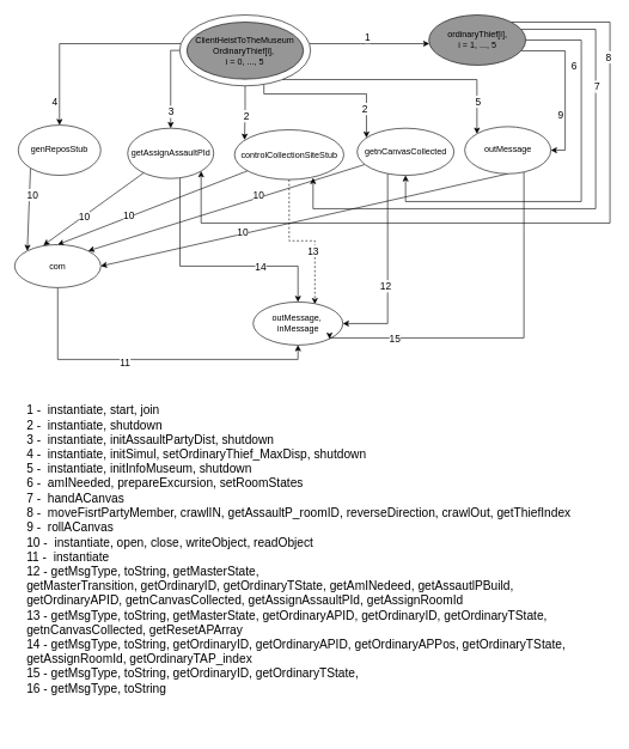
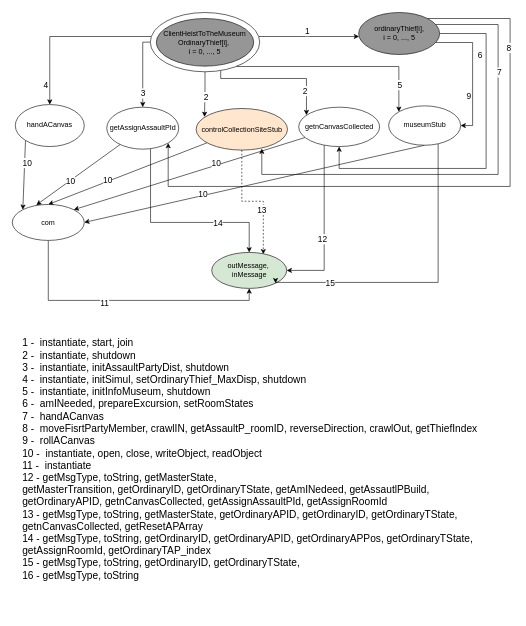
- <mxCell id="24" value="ordinaryThief[i],&lt;br&gt;i = 1, ..., 5" style="ellipse;whiteSpace=wrap;html=1;shadow=0;labelBackgroundColor=none;fillStyle=auto;strokeColor=default;fontFamily=Helvetica;fontSize=12;fontColor=default;fillColor=#969696;gradientColor=none;gradientDirection=north;" parent="1" vertex="1"><mxGeometry x="597.5" y="20" width="135" height="70" as="geometry" /></mxCell>
+ <mxCell id="24" value="ordinaryThief[i],&lt;br&gt;i = 0, ..., 5" style="ellipse;whiteSpace=wrap;html=1;shadow=0;labelBackgroundColor=none;fillStyle=auto;strokeColor=default;fontFamily=Helvetica;fontSize=12;fontColor=default;fillColor=#969696;gradientColor=none;gradientDirection=north;" parent="1" vertex="1"><mxGeometry x="597.5" y="20" width="135" height="70" as="geometry" /></mxCell>
- <mxCell id="42" value="genReposStub" style="ellipse;whiteSpace=wrap;html=1;shadow=0;labelBackgroundColor=none;fillStyle=auto;fontFamily=Helvetica;fontSize=12;gradientDirection=north;" parent="1" vertex="1"><mxGeometry x="25" y="173.47" width="115" height="70" as="geometry" /></mxCell>
+ <mxCell id="42" value="handACanvas" style="ellipse;whiteSpace=wrap;html=1;shadow=0;labelBackgroundColor=none;fillStyle=auto;fontFamily=Helvetica;fontSize=12;gradientDirection=north;" parent="1" vertex="1"><mxGeometry x="25" y="173.47" width="115" height="70" as="geometry" /></mxCell>
- <mxCell id="52" value="outMessage" style="ellipse;whiteSpace=wrap;html=1;shadow=0;labelBackgroundColor=none;fillStyle=auto;fontFamily=Helvetica;fontSize=12;gradientDirection=north;" parent="1" vertex="1"><mxGeometry x="647.5" y="175.65" width="120" height="65.63" as="geometry" /></mxCell>
+ <mxCell id="52" value="museumStub" style="ellipse;whiteSpace=wrap;html=1;shadow=0;labelBackgroundColor=none;fillStyle=auto;fontFamily=Helvetica;fontSize=12;gradientDirection=north;" parent="1" vertex="1"><mxGeometry x="647.5" y="175.65" width="120" height="65.63" as="geometry" /></mxCell>
- <mxCell id="34" value="controlCollectionSiteStub" style="ellipse;whiteSpace=wrap;html=1;shadow=0;labelBackgroundColor=none;fillStyle=auto;fontFamily=Helvetica;fontSize=12;gradientDirection=north;" parent="1" vertex="1"><mxGeometry x="326.5" y="180.02" width="152.36" height="69.37" as="geometry" /></mxCell>
+ <mxCell id="34" value="controlCollectionSiteStub" style="ellipse;whiteSpace=wrap;html=1;shadow=0;labelBackgroundColor=none;fillStyle=auto;fontFamily=Helvetica;fontSize=12;gradientDirection=north;fillColor=#ffe6cc;" parent="1" vertex="1"><mxGeometry x="326.5" y="180.02" width="152.36" height="69.37" as="geometry" /></mxCell>
- <mxCell id="43" value="outMessage,&amp;nbsp;&lt;br&gt;inMessage" style="ellipse;whiteSpace=wrap;html=1;shadow=0;labelBackgroundColor=none;fillStyle=auto;fontFamily=Helvetica;fontSize=12;gradientDirection=north;" parent="1" vertex="1"><mxGeometry x="352.5" y="420" width="125" height="60" as="geometry" /></mxCell>
+ <mxCell id="43" value="outMessage,&amp;nbsp;&lt;br&gt;inMessage" style="ellipse;whiteSpace=wrap;html=1;shadow=0;labelBackgroundColor=none;fillStyle=auto;fontFamily=Helvetica;fontSize=12;gradientDirection=north;fillColor=#d5e8d4;" parent="1" vertex="1"><mxGeometry x="352.5" y="420" width="125" height="60" as="geometry" /></mxCell>
